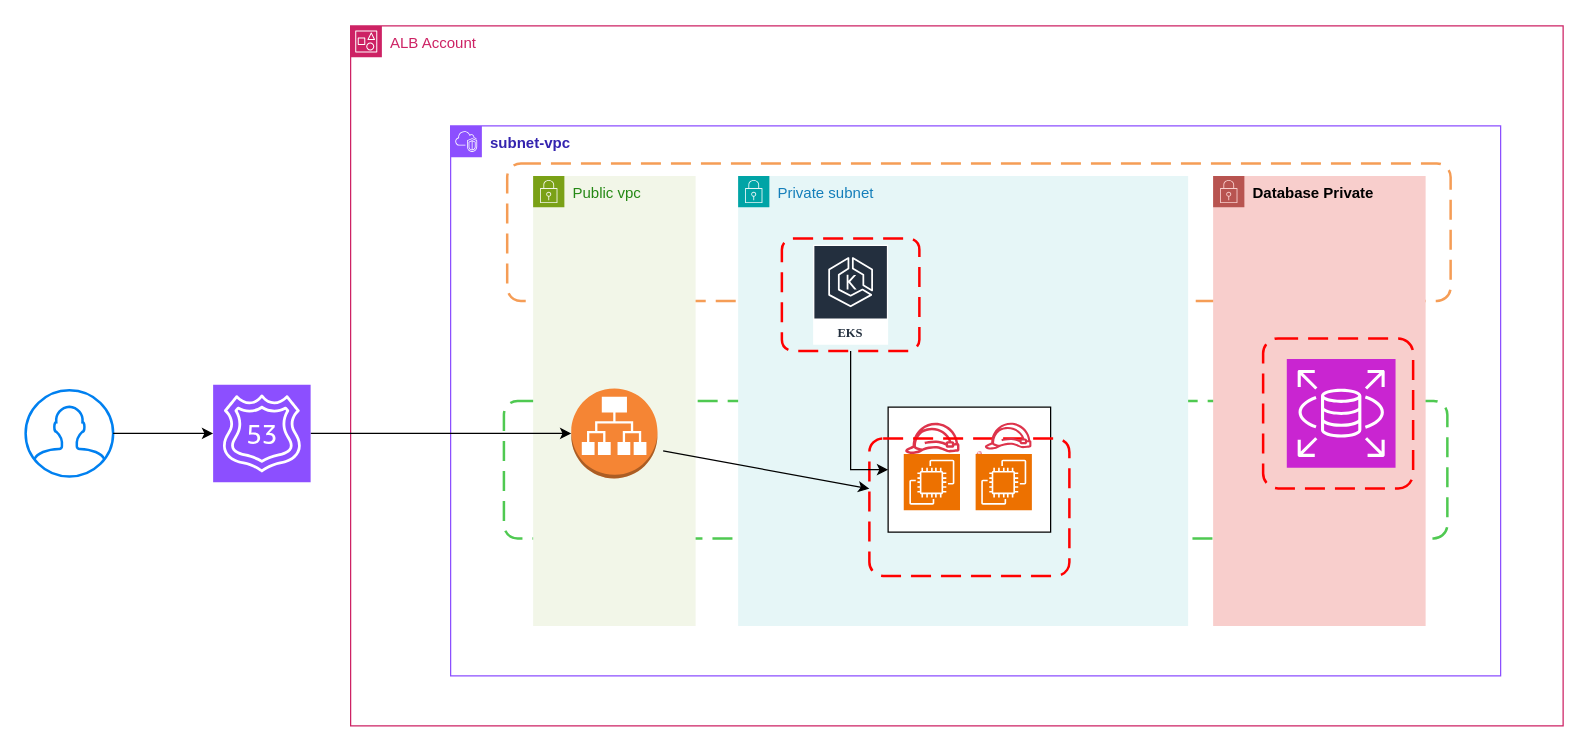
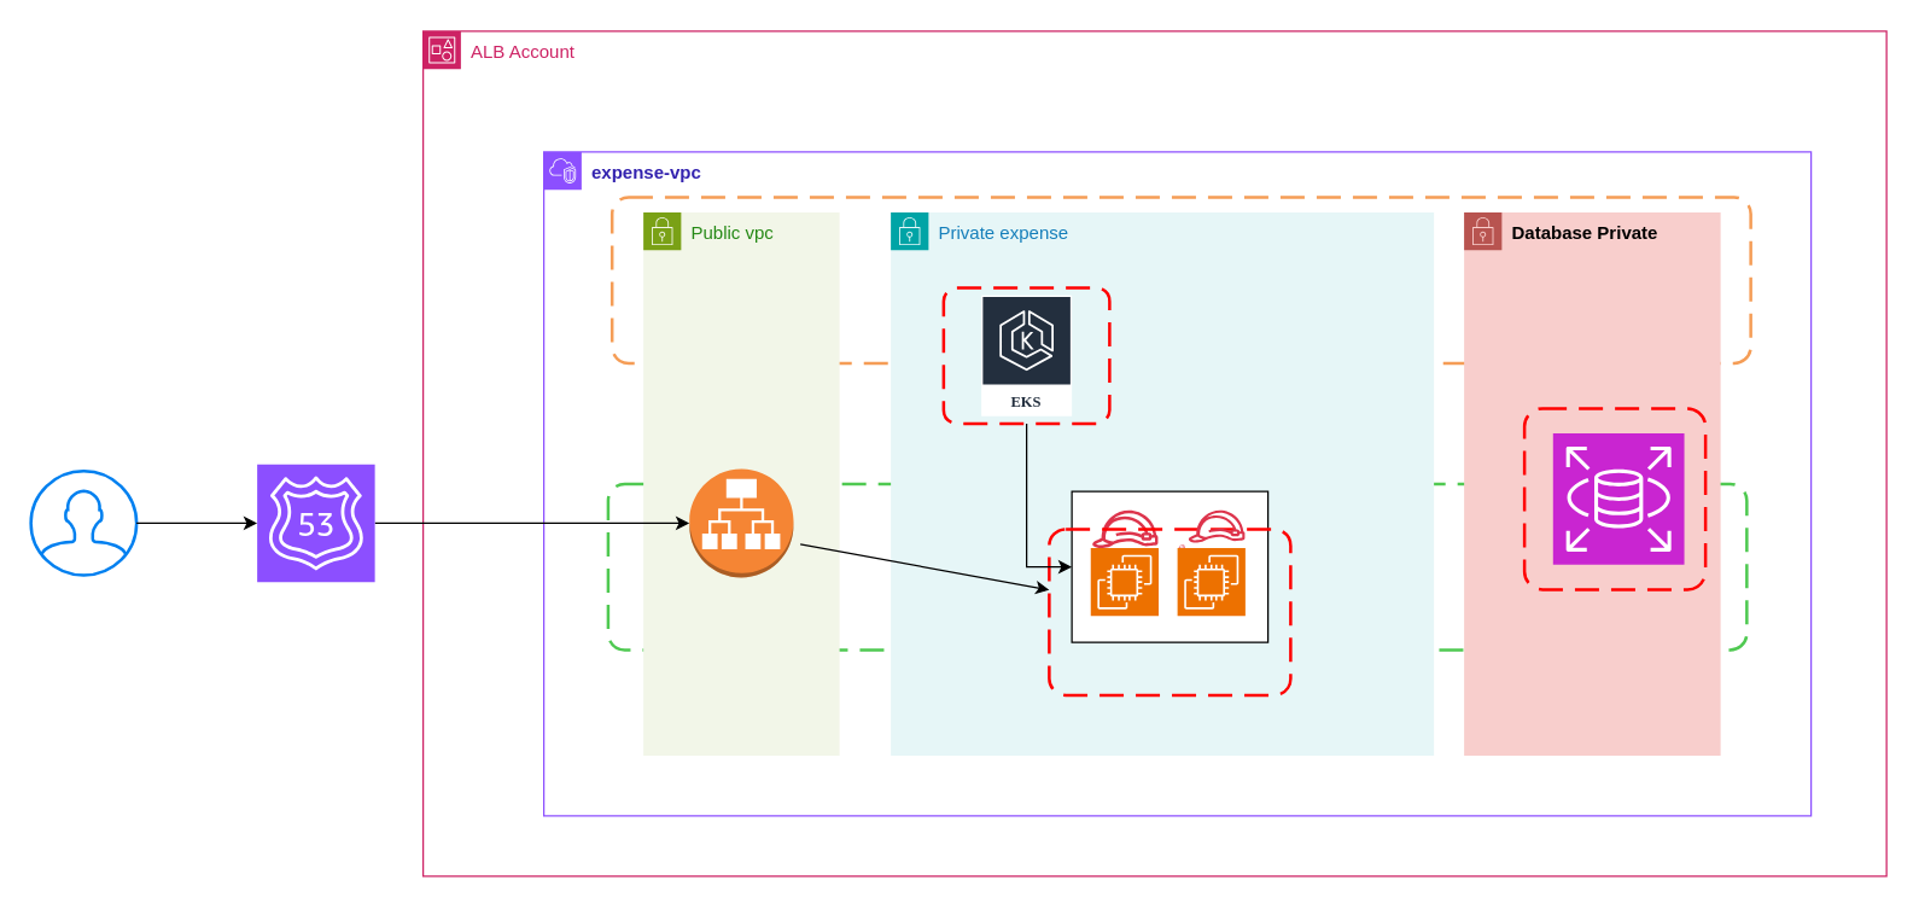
- <mxCell id="3" value="&lt;b&gt;&lt;font color=&quot;#3323af&quot;&gt;subnet-vpc&lt;/font&gt;&lt;/b&gt;" style="points=[[0,0],[0.25,0],[0.5,0],[0.75,0],[1,0],[1,0.25],[1,0.5],[1,0.75],[1,1],[0.75,1],[0.5,1],[0.25,1],[0,1],[0,0.75],[0,0.5],[0,0.25]];outlineConnect=0;gradientColor=none;html=1;whiteSpace=wrap;fontSize=12;fontStyle=0;container=1;pointerEvents=0;collapsible=0;recursiveResize=0;shape=mxgraph.aws4.group;grIcon=mxgraph.aws4.group_vpc2;strokeColor=#8C4FFF;fillColor=none;verticalAlign=top;align=left;spacingLeft=30;fontColor=#AAB7B8;dashed=0;" parent="2" vertex="1"><mxGeometry x="80" y="80" width="840" height="440" as="geometry" /></mxCell>
+ <mxCell id="3" value="&lt;b&gt;&lt;font color=&quot;#3323af&quot;&gt;expense-vpc&lt;/font&gt;&lt;/b&gt;" style="points=[[0,0],[0.25,0],[0.5,0],[0.75,0],[1,0],[1,0.25],[1,0.5],[1,0.75],[1,1],[0.75,1],[0.5,1],[0.25,1],[0,1],[0,0.75],[0,0.5],[0,0.25]];outlineConnect=0;gradientColor=none;html=1;whiteSpace=wrap;fontSize=12;fontStyle=0;container=1;pointerEvents=0;collapsible=0;recursiveResize=0;shape=mxgraph.aws4.group;grIcon=mxgraph.aws4.group_vpc2;strokeColor=#8C4FFF;fillColor=none;verticalAlign=top;align=left;spacingLeft=30;fontColor=#AAB7B8;dashed=0;" parent="2" vertex="1"><mxGeometry x="80" y="80" width="840" height="440" as="geometry" /></mxCell>
- <mxCell id="7" value="Private subnet" style="points=[[0,0],[0.25,0],[0.5,0],[0.75,0],[1,0],[1,0.25],[1,0.5],[1,0.75],[1,1],[0.75,1],[0.5,1],[0.25,1],[0,1],[0,0.75],[0,0.5],[0,0.25]];outlineConnect=0;gradientColor=none;html=1;whiteSpace=wrap;fontSize=12;fontStyle=0;container=1;pointerEvents=0;collapsible=0;recursiveResize=0;shape=mxgraph.aws4.group;grIcon=mxgraph.aws4.group_security_group;grStroke=0;strokeColor=#00A4A6;fillColor=#E6F6F7;verticalAlign=top;align=left;spacingLeft=30;fontColor=#147EBA;dashed=0;" parent="3" vertex="1"><mxGeometry x="230" y="40" width="360" height="360" as="geometry" /></mxCell>
+ <mxCell id="7" value="Private expense" style="points=[[0,0],[0.25,0],[0.5,0],[0.75,0],[1,0],[1,0.25],[1,0.5],[1,0.75],[1,1],[0.75,1],[0.5,1],[0.25,1],[0,1],[0,0.75],[0,0.5],[0,0.25]];outlineConnect=0;gradientColor=none;html=1;whiteSpace=wrap;fontSize=12;fontStyle=0;container=1;pointerEvents=0;collapsible=0;recursiveResize=0;shape=mxgraph.aws4.group;grIcon=mxgraph.aws4.group_security_group;grStroke=0;strokeColor=#00A4A6;fillColor=#E6F6F7;verticalAlign=top;align=left;spacingLeft=30;fontColor=#147EBA;dashed=0;" parent="3" vertex="1"><mxGeometry x="230" y="40" width="360" height="360" as="geometry" /></mxCell>
